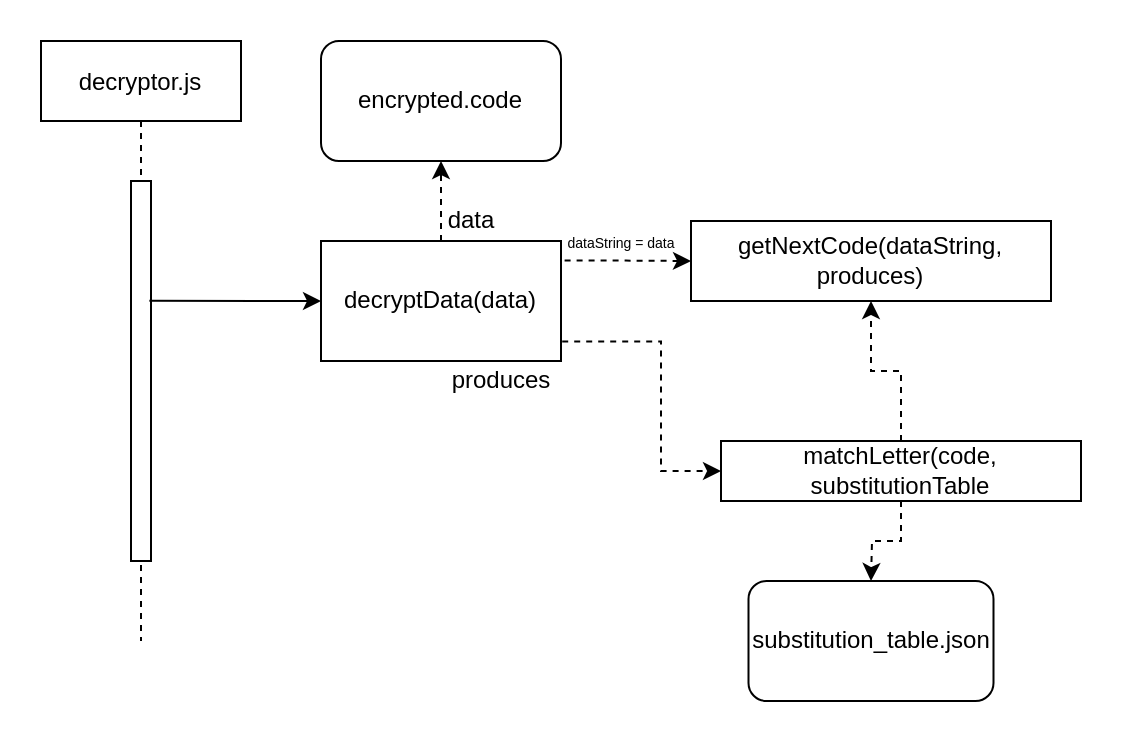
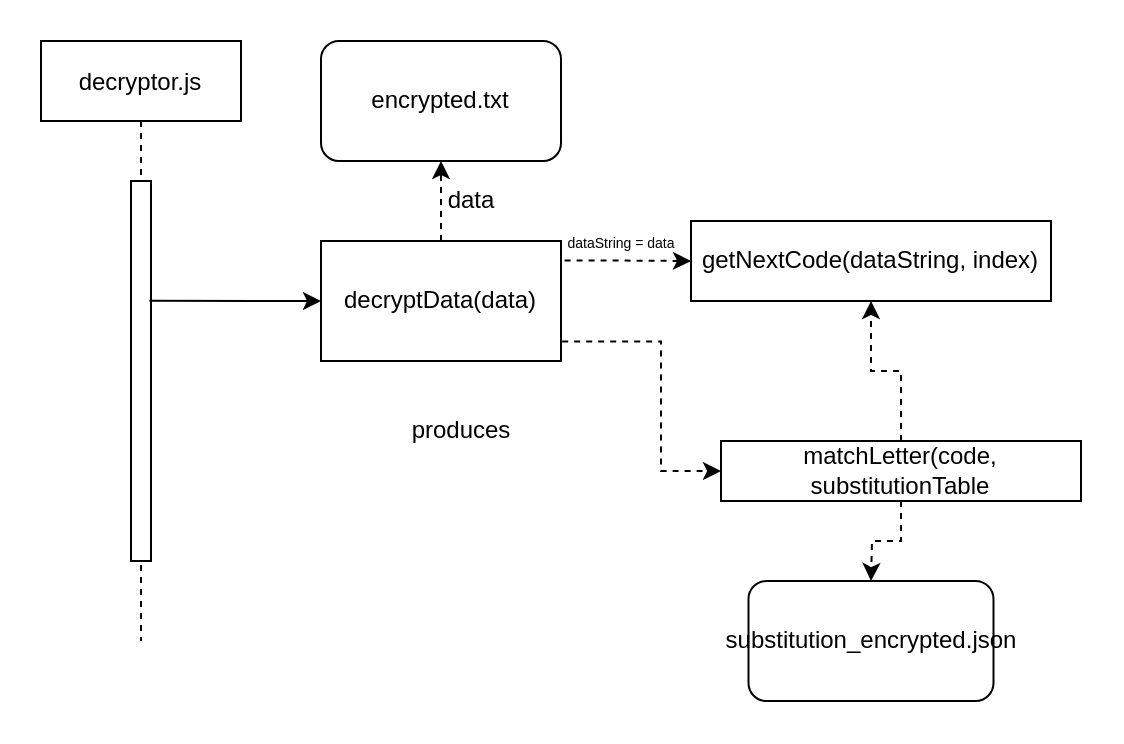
- <mxCell id="10" value="encrypted.code" style="rounded=1;whiteSpace=wrap;html=1;" vertex="1" parent="1"><mxGeometry x="160" y="20" width="120" height="60" as="geometry" /></mxCell>
+ <mxCell id="10" value="encrypted.txt" style="rounded=1;whiteSpace=wrap;html=1;" vertex="1" parent="1"><mxGeometry x="160" y="20" width="120" height="60" as="geometry" /></mxCell>
- <mxCell id="11" value="data" style="text;html=1;align=center;verticalAlign=middle;resizable=0;points=[];autosize=1;" vertex="1" parent="1"><mxGeometry x="215" y="100" width="40" height="20" as="geometry" /></mxCell>
+ <mxCell id="11" value="data" style="text;html=1;align=center;verticalAlign=middle;resizable=0;points=[];autosize=1;" vertex="1" parent="1"><mxGeometry x="215" y="90" width="40" height="20" as="geometry" /></mxCell>
- <mxCell id="13" value="getNextCode(dataString, produces)" style="rounded=0;whiteSpace=wrap;html=1;" vertex="1" parent="1"><mxGeometry x="345" y="110" width="180" height="40" as="geometry" /></mxCell>
+ <mxCell id="13" value="getNextCode(dataString, index)" style="rounded=0;whiteSpace=wrap;html=1;" vertex="1" parent="1"><mxGeometry x="345" y="110" width="180" height="40" as="geometry" /></mxCell>
- <mxCell id="12" value="produces" style="text;html=1;align=center;verticalAlign=middle;resizable=0;points=[];autosize=1;" vertex="1" parent="1"><mxGeometry x="220" y="180" width="60" height="20" as="geometry" /></mxCell>
+ <mxCell id="12" value="produces" style="text;html=1;align=center;verticalAlign=middle;resizable=0;points=[];autosize=1;" vertex="1" parent="1"><mxGeometry x="200" y="205" width="60" height="20" as="geometry" /></mxCell>
- <mxCell id="18" value="&lt;span&gt;substitution_table.json&lt;/span&gt;" style="rounded=1;whiteSpace=wrap;html=1;" vertex="1" parent="1"><mxGeometry x="373.75" y="290" width="122.5" height="60" as="geometry" /></mxCell>
+ <mxCell id="18" value="&lt;span&gt;substitution_encrypted.json&lt;/span&gt;" style="rounded=1;whiteSpace=wrap;html=1;" vertex="1" parent="1"><mxGeometry x="373.75" y="290" width="122.5" height="60" as="geometry" /></mxCell>
